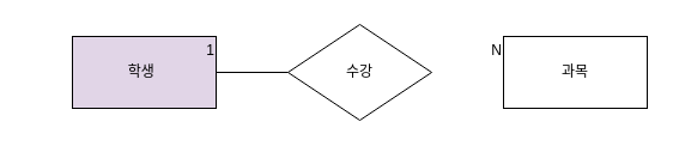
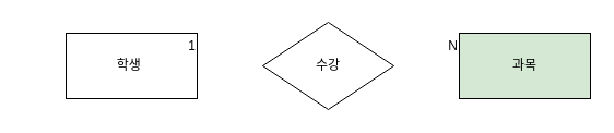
- <mxCell id="2" value="학생&lt;span style=&quot;white-space: pre;&quot;&gt;&#09;&lt;/span&gt;" style="rounded=0;whiteSpace=wrap;html=1;fillColor=#e1d5e7;" vertex="1" parent="1"><mxGeometry x="60" y="30" width="120" height="60" as="geometry" /></mxCell>
+ <mxCell id="2" value="학생&lt;span style=&quot;white-space: pre;&quot;&gt;&#09;&lt;/span&gt;" style="rounded=0;whiteSpace=wrap;html=1;" vertex="1" parent="1"><mxGeometry x="60" y="30" width="120" height="60" as="geometry" /></mxCell>
- <mxCell id="5" value="" style="endArrow=none;html=1;rounded=0;exitX=1;exitY=0.5;exitDx=0;exitDy=0;entryX=0;entryY=0.5;entryDx=0;entryDy=0;" edge="1" parent="1" source="2" target="3"><mxGeometry width="50" height="50" relative="1" as="geometry"><mxPoint x="280" y="230" as="sourcePoint" /><mxPoint x="330" y="180" as="targetPoint" /><Array as="points" /></mxGeometry></mxCell>
- <mxCell id="4" value="과목" style="rounded=0;whiteSpace=wrap;html=1;" vertex="1" parent="1"><mxGeometry x="420" y="30" width="120" height="60" as="geometry" /></mxCell>
+ <mxCell id="4" value="과목" style="rounded=0;whiteSpace=wrap;html=1;fillColor=#d5e8d4;" vertex="1" parent="1"><mxGeometry x="420" y="30" width="120" height="60" as="geometry" /></mxCell>
